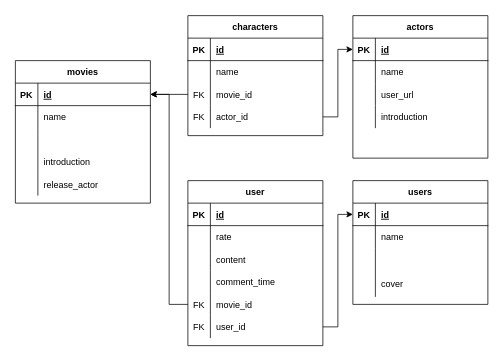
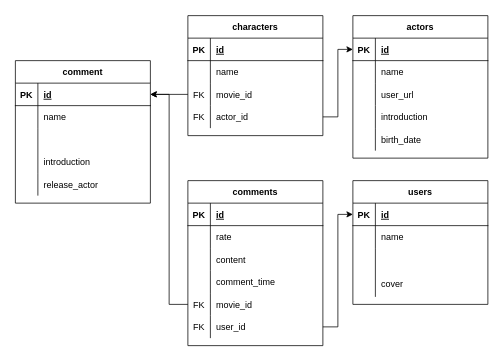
- <mxCell id="66" value="movies" style="shape=table;startSize=30;container=1;collapsible=1;childLayout=tableLayout;fixedRows=1;rowLines=0;fontStyle=1;align=center;resizeLast=1;" parent="1" vertex="1"><mxGeometry x="20" y="80" width="180" height="190" as="geometry" /></mxCell>
+ <mxCell id="66" value="comment" style="shape=table;startSize=30;container=1;collapsible=1;childLayout=tableLayout;fixedRows=1;rowLines=0;fontStyle=1;align=center;resizeLast=1;" parent="1" vertex="1"><mxGeometry x="20" y="80" width="180" height="190" as="geometry" /></mxCell>
+ <mxCell id="17" value="birth_date" style="shape=partialRectangle;connectable=0;fillColor=none;top=0;left=0;bottom=0;right=0;align=left;spacingLeft=6;overflow=hidden;" parent="15" vertex="1"><mxGeometry x="30" width="150" height="30" as="geometry" /></mxCell>
- <mxCell id="47" value="user" style="shape=table;startSize=30;container=1;collapsible=1;childLayout=tableLayout;fixedRows=1;rowLines=0;fontStyle=1;align=center;resizeLast=1;" parent="1" vertex="1"><mxGeometry x="250" y="240" width="180" height="220" as="geometry" /></mxCell>
+ <mxCell id="47" value="comments" style="shape=table;startSize=30;container=1;collapsible=1;childLayout=tableLayout;fixedRows=1;rowLines=0;fontStyle=1;align=center;resizeLast=1;" parent="1" vertex="1"><mxGeometry x="250" y="240" width="180" height="220" as="geometry" /></mxCell>
